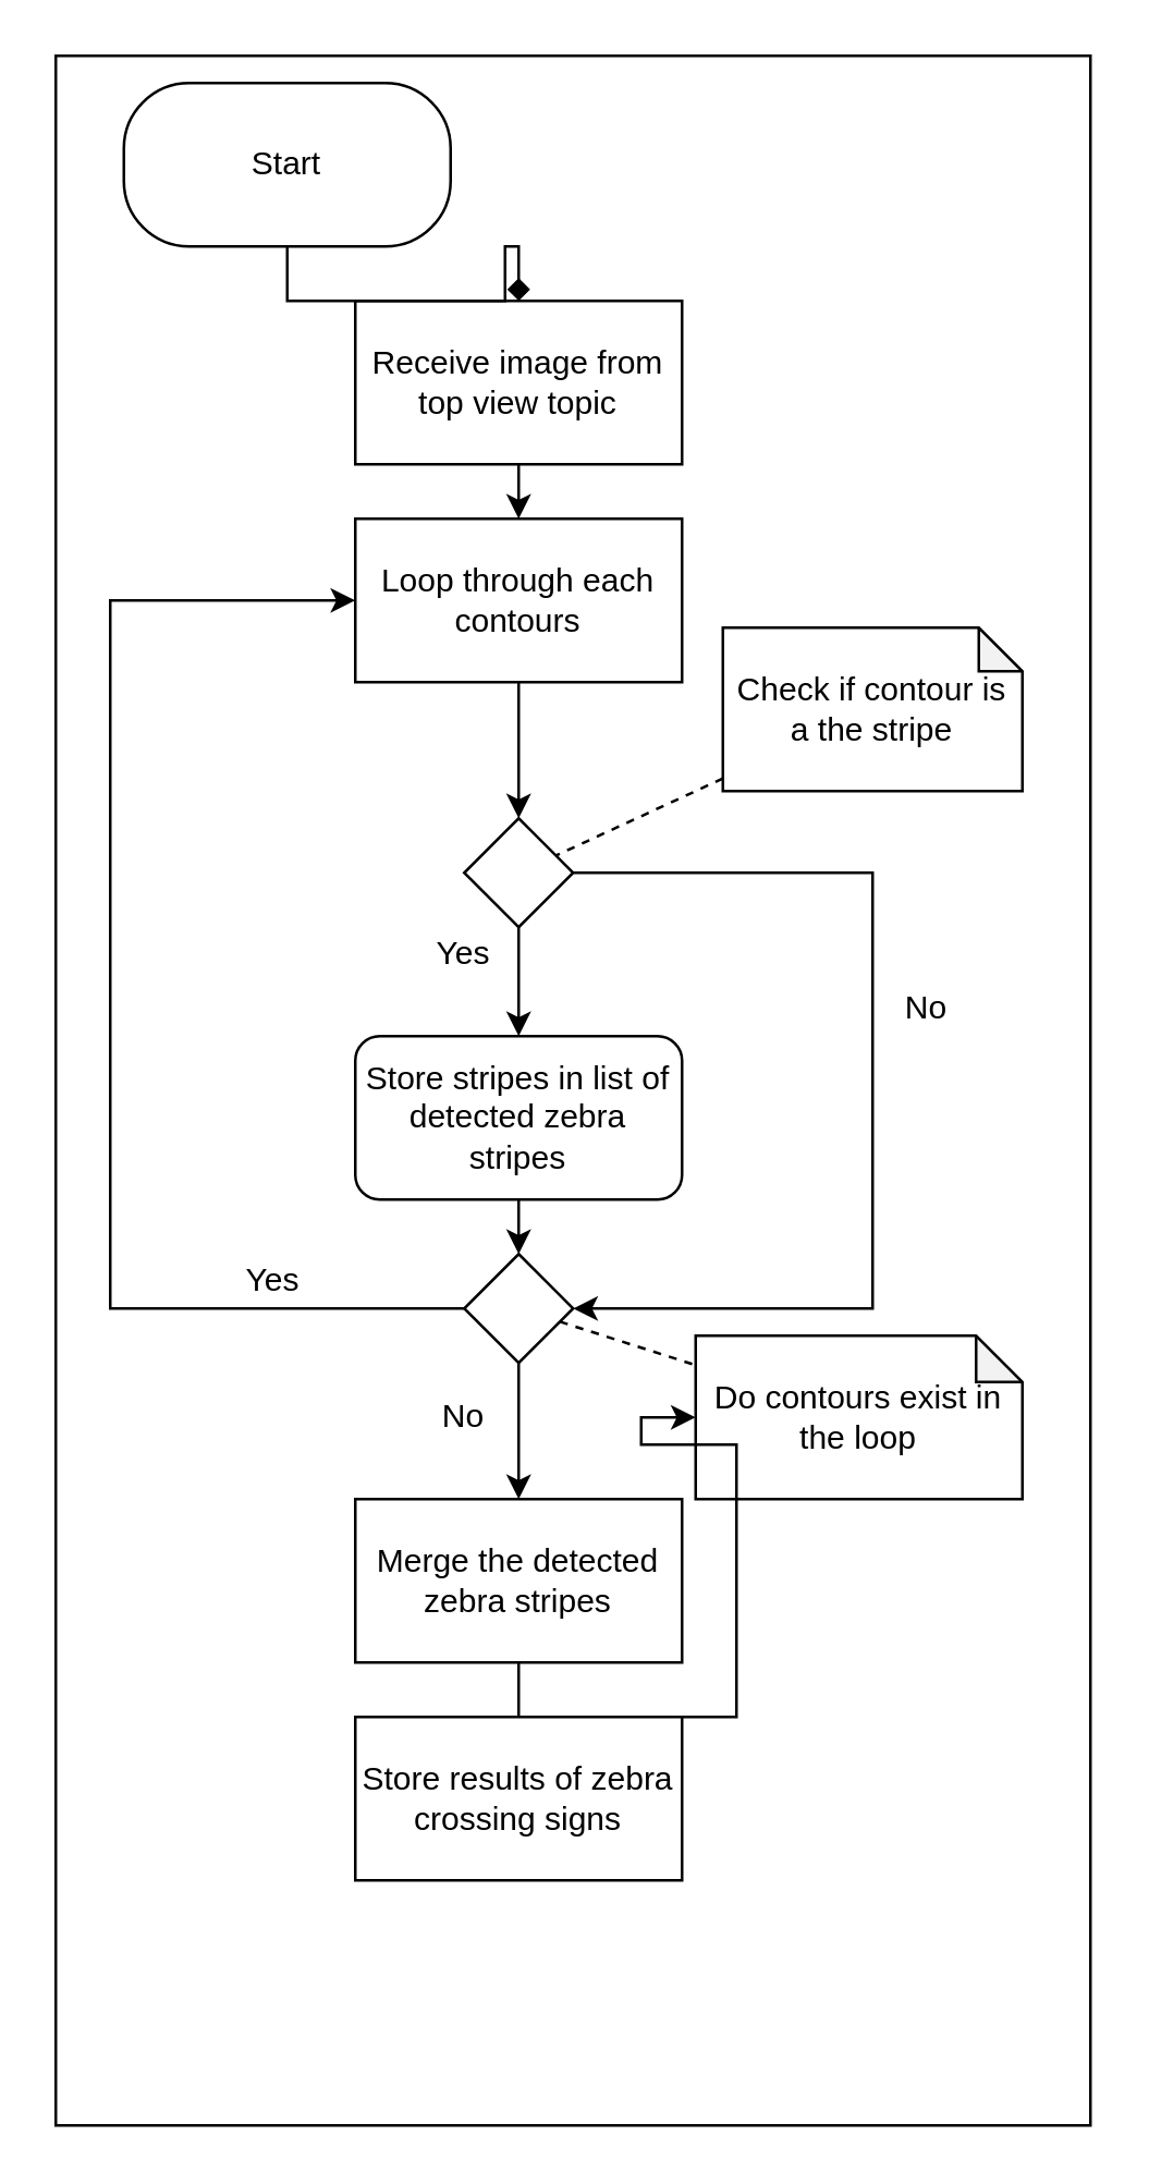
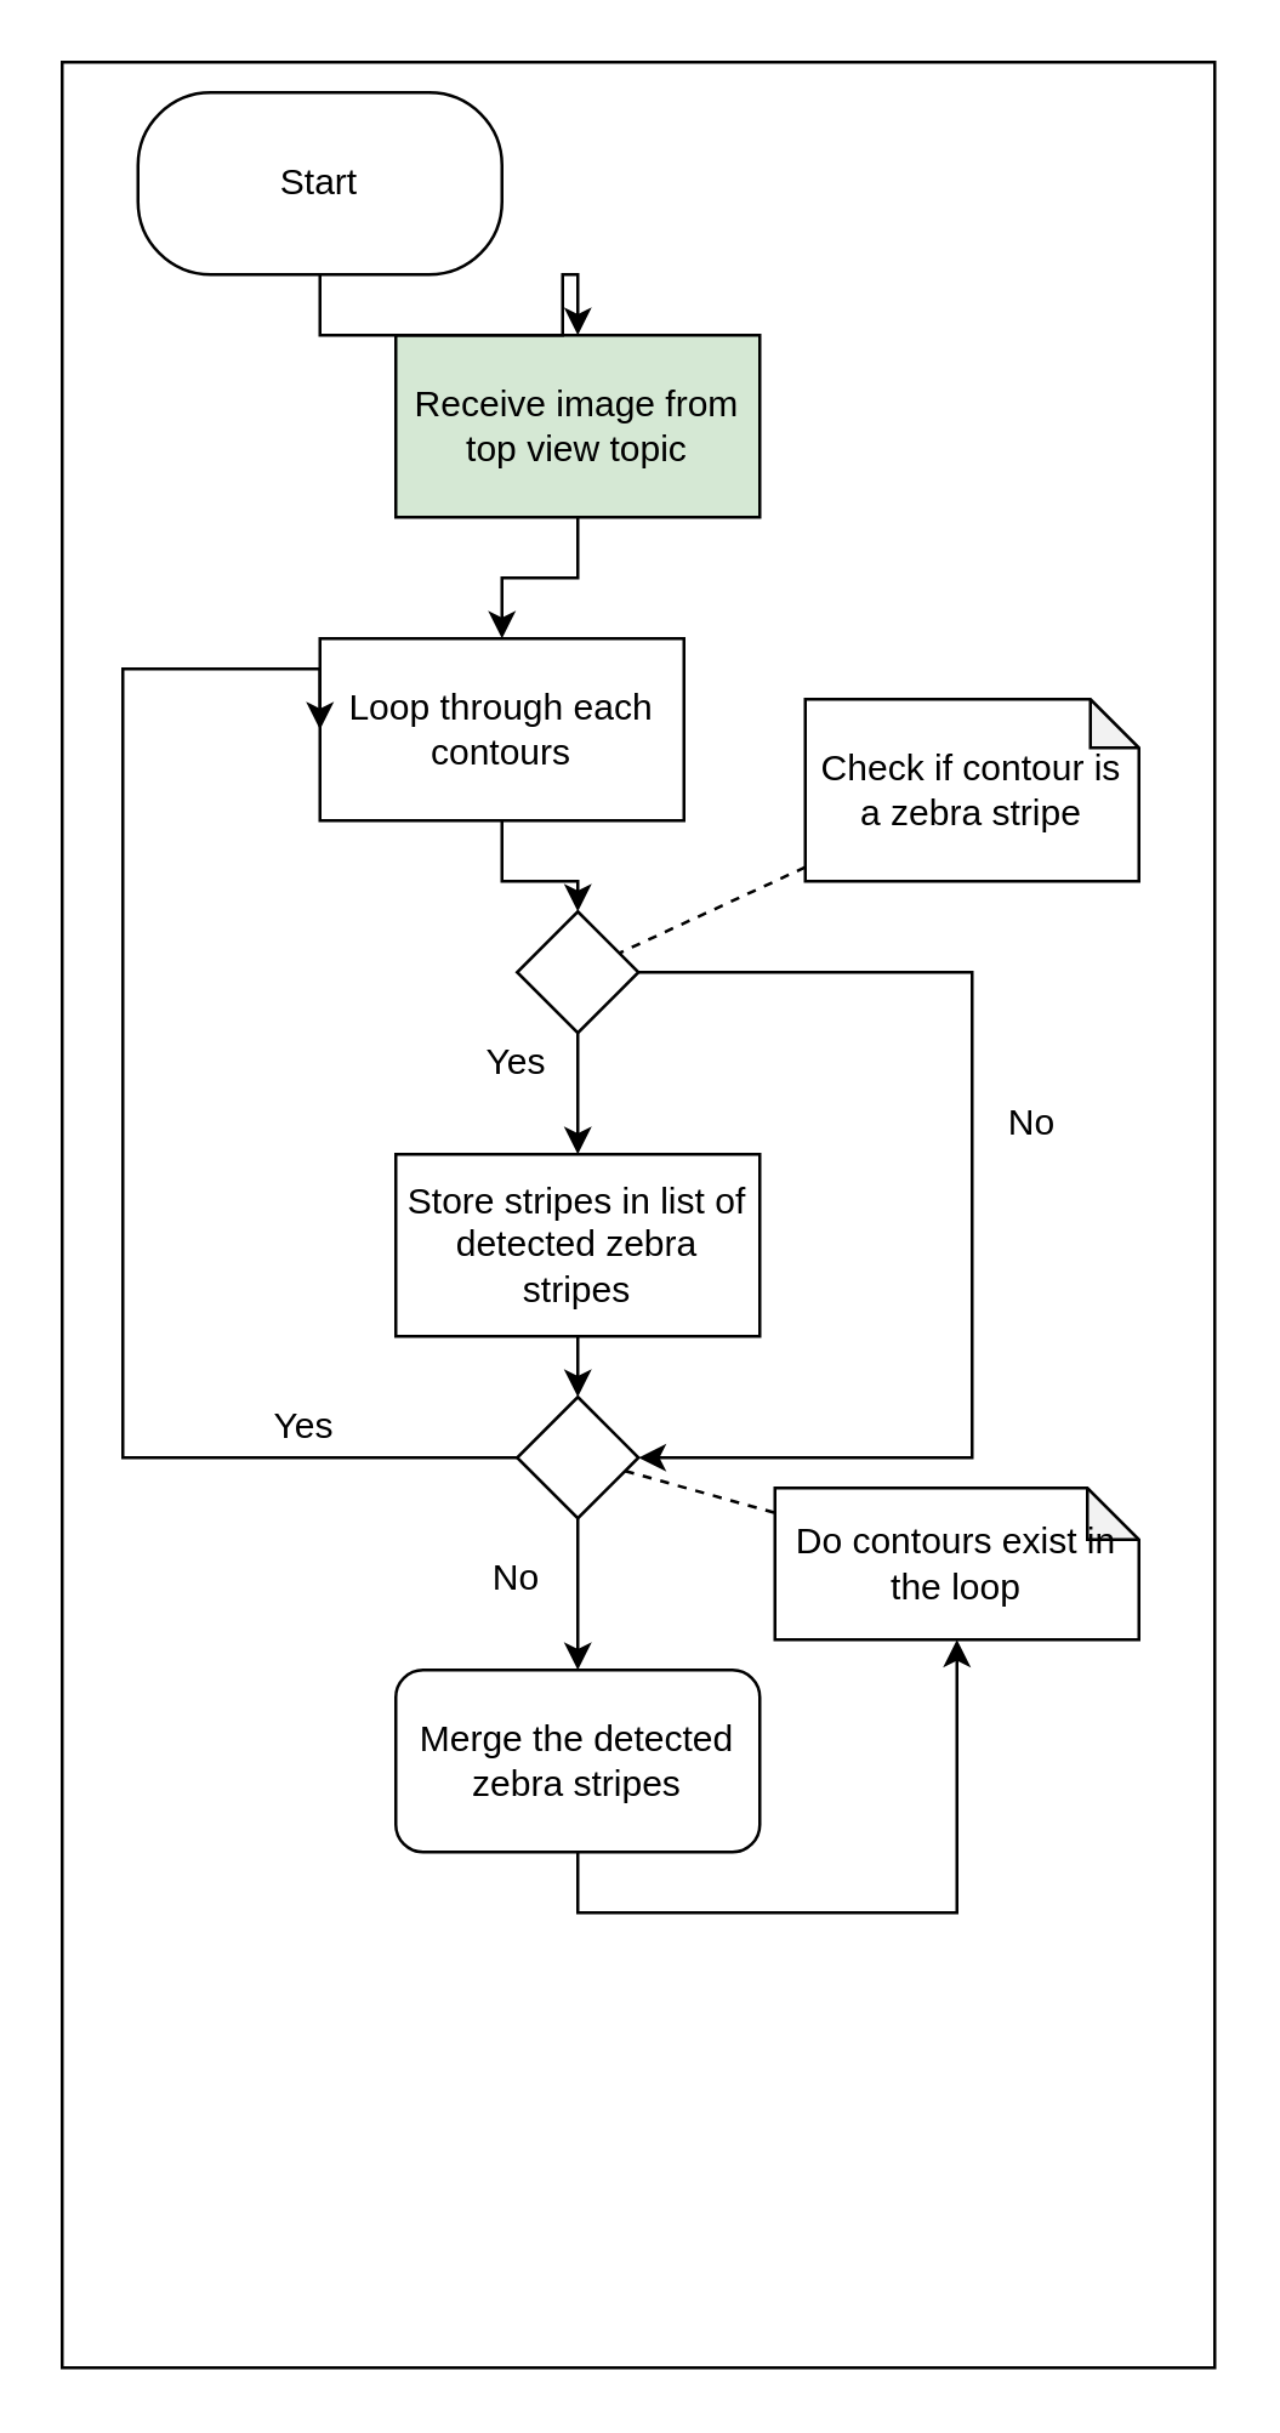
- <mxCell id="9" style="edgeStyle=orthogonalEdgeStyle;rounded=0;orthogonalLoop=1;jettySize=auto;html=1;exitX=0.5;exitY=1;exitDx=0;exitDy=0;entryX=0.5;entryY=0;entryDx=0;entryDy=0;endArrow=diamond;" parent="1" source="10" target="4" edge="1"><mxGeometry relative="1" as="geometry" /></mxCell>
+ <mxCell id="9" style="edgeStyle=orthogonalEdgeStyle;rounded=0;orthogonalLoop=1;jettySize=auto;html=1;exitX=0.5;exitY=1;exitDx=0;exitDy=0;entryX=0.5;entryY=0;entryDx=0;entryDy=0;" parent="1" source="10" target="4" edge="1"><mxGeometry relative="1" as="geometry" /></mxCell>
- <mxCell id="4" value="Receive image from top view topic" style="rounded=0;whiteSpace=wrap;html=1;" parent="1" vertex="1"><mxGeometry x="130" y="110" width="120" height="60" as="geometry" /></mxCell>
+ <mxCell id="4" value="Receive image from top view topic" style="rounded=0;whiteSpace=wrap;html=1;fillColor=#d5e8d4;" parent="1" vertex="1"><mxGeometry x="130" y="110" width="120" height="60" as="geometry" /></mxCell>
- <mxCell id="6" value="Loop through each contours" style="rounded=0;whiteSpace=wrap;html=1;" parent="1" vertex="1"><mxGeometry x="130" y="190" width="120" height="60" as="geometry" /></mxCell>
+ <mxCell id="6" value="Loop through each contours" style="rounded=0;whiteSpace=wrap;html=1;" parent="1" vertex="1"><mxGeometry x="105" y="210" width="120" height="60" as="geometry" /></mxCell>
- <mxCell id="26" value="Check if contour is a the stripe" style="shape=note;whiteSpace=wrap;html=1;backgroundOutline=1;darkOpacity=0.05;size=16;" vertex="1" parent="1"><mxGeometry x="265" y="230" width="110" height="60" as="geometry" /></mxCell>
+ <mxCell id="26" value="Check if contour is a zebra stripe" style="shape=note;whiteSpace=wrap;html=1;backgroundOutline=1;darkOpacity=0.05;size=16;" vertex="1" parent="1"><mxGeometry x="265" y="230" width="110" height="60" as="geometry" /></mxCell>
- <mxCell id="8" value="Store stripes in list of detected zebra stripes" style="whiteSpace=wrap;html=1;rounded=1;" parent="1" vertex="1"><mxGeometry x="130" y="380" width="120" height="60" as="geometry" /></mxCell>
+ <mxCell id="8" value="Store stripes in list of detected zebra stripes" style="rounded=0;whiteSpace=wrap;html=1;" parent="1" vertex="1"><mxGeometry x="130" y="380" width="120" height="60" as="geometry" /></mxCell>
- <mxCell id="14" value="Do contours exist in the loop" style="shape=note;whiteSpace=wrap;html=1;backgroundOutline=1;darkOpacity=0.05;size=17;" parent="1" vertex="1"><mxGeometry x="255" y="490" width="120" height="60" as="geometry" /></mxCell>
+ <mxCell id="14" value="Do contours exist in the loop" style="shape=note;whiteSpace=wrap;html=1;backgroundOutline=1;darkOpacity=0.05;size=17;" parent="1" vertex="1"><mxGeometry x="255" y="490" width="120" height="50" as="geometry" /></mxCell>
- <mxCell id="24" value="Merge the detected zebra stripes" style="rounded=0;whiteSpace=wrap;html=1;" vertex="1" parent="1"><mxGeometry x="130" y="550" width="120" height="60" as="geometry" /></mxCell>
+ <mxCell id="24" value="Merge the detected zebra stripes" style="whiteSpace=wrap;html=1;rounded=1;" vertex="1" parent="1"><mxGeometry x="130" y="550" width="120" height="60" as="geometry" /></mxCell>
- <mxCell id="25" value="Store results of zebra crossing signs" style="rounded=0;whiteSpace=wrap;html=1;" vertex="1" parent="1"><mxGeometry x="130" y="630" width="120" height="60" as="geometry" /></mxCell>
